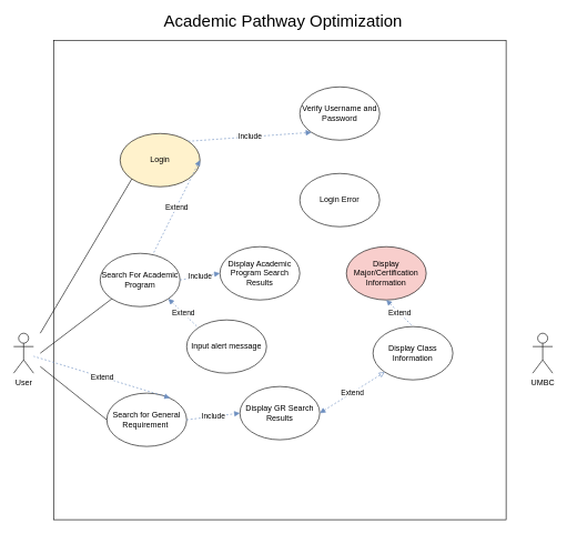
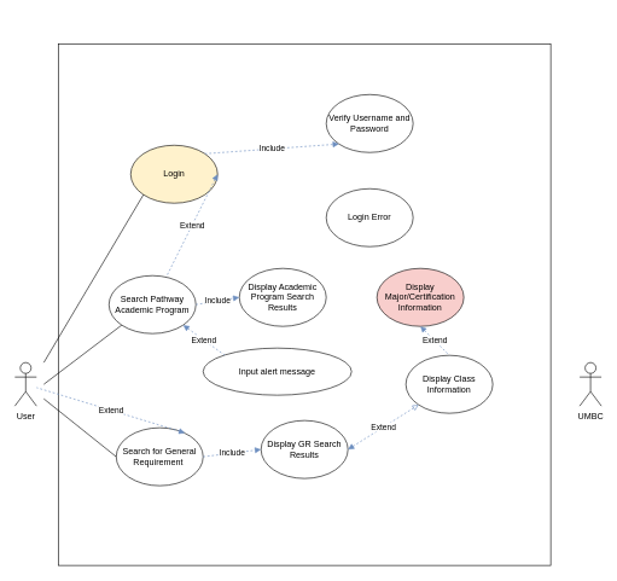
- <mxCell id="26" value="Academic Pathway Optimization" style="text;html=1;strokeColor=none;fillColor=none;align=center;verticalAlign=middle;whiteSpace=wrap;rounded=0;fontSize=25;" parent="1" vertex="1"><mxGeometry x="200" y="20" width="450" height="20" as="geometry" /></mxCell>
- <mxCell id="11" value="Search For Academic Program" style="ellipse;whiteSpace=wrap;html=1;" parent="1" vertex="1"><mxGeometry x="150" y="380" width="120" height="80" as="geometry" /></mxCell>
+ <mxCell id="11" value="Search Pathway Academic Program" style="ellipse;whiteSpace=wrap;html=1;" parent="1" vertex="1"><mxGeometry x="150" y="380" width="120" height="80" as="geometry" /></mxCell>
- <mxCell id="23" value="Input alert message" style="ellipse;whiteSpace=wrap;html=1;" parent="1" vertex="1"><mxGeometry x="280" y="480" width="120" height="80" as="geometry" /></mxCell>
+ <mxCell id="23" value="Input alert message" style="ellipse;whiteSpace=wrap;html=1;" parent="1" vertex="1"><mxGeometry x="280" y="480" width="205" height="65" as="geometry" /></mxCell>
